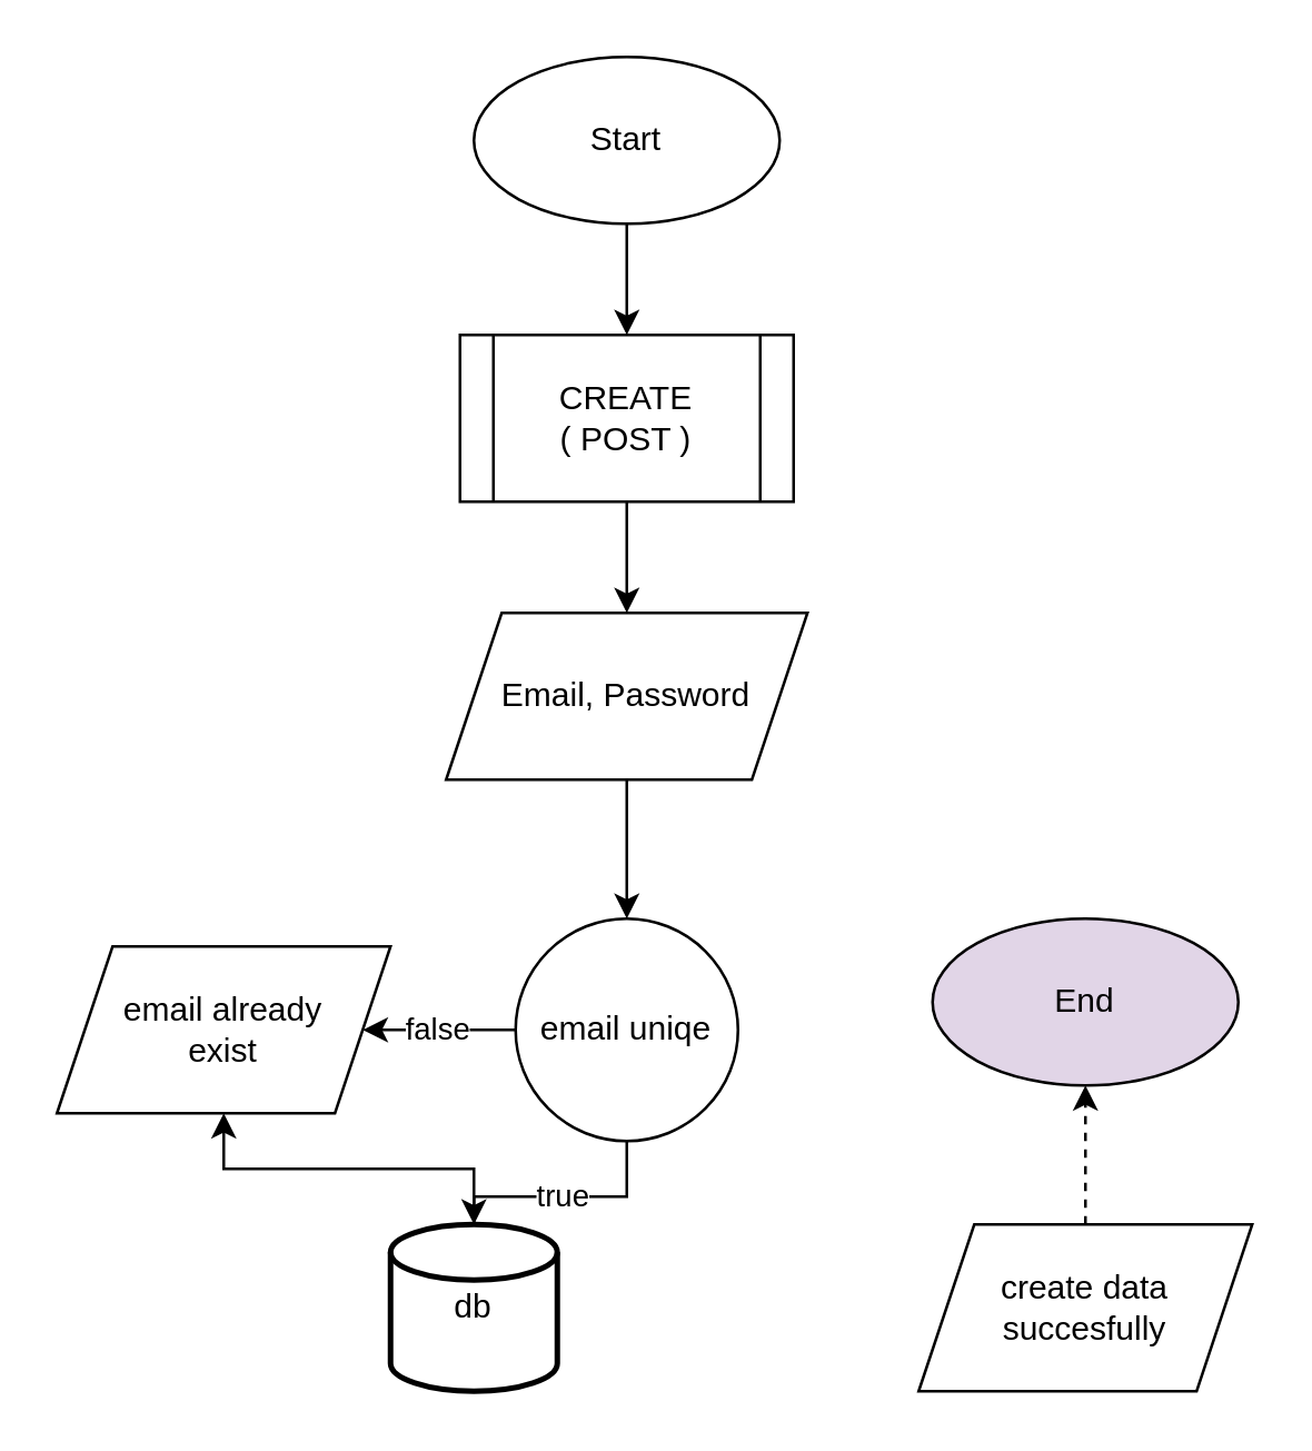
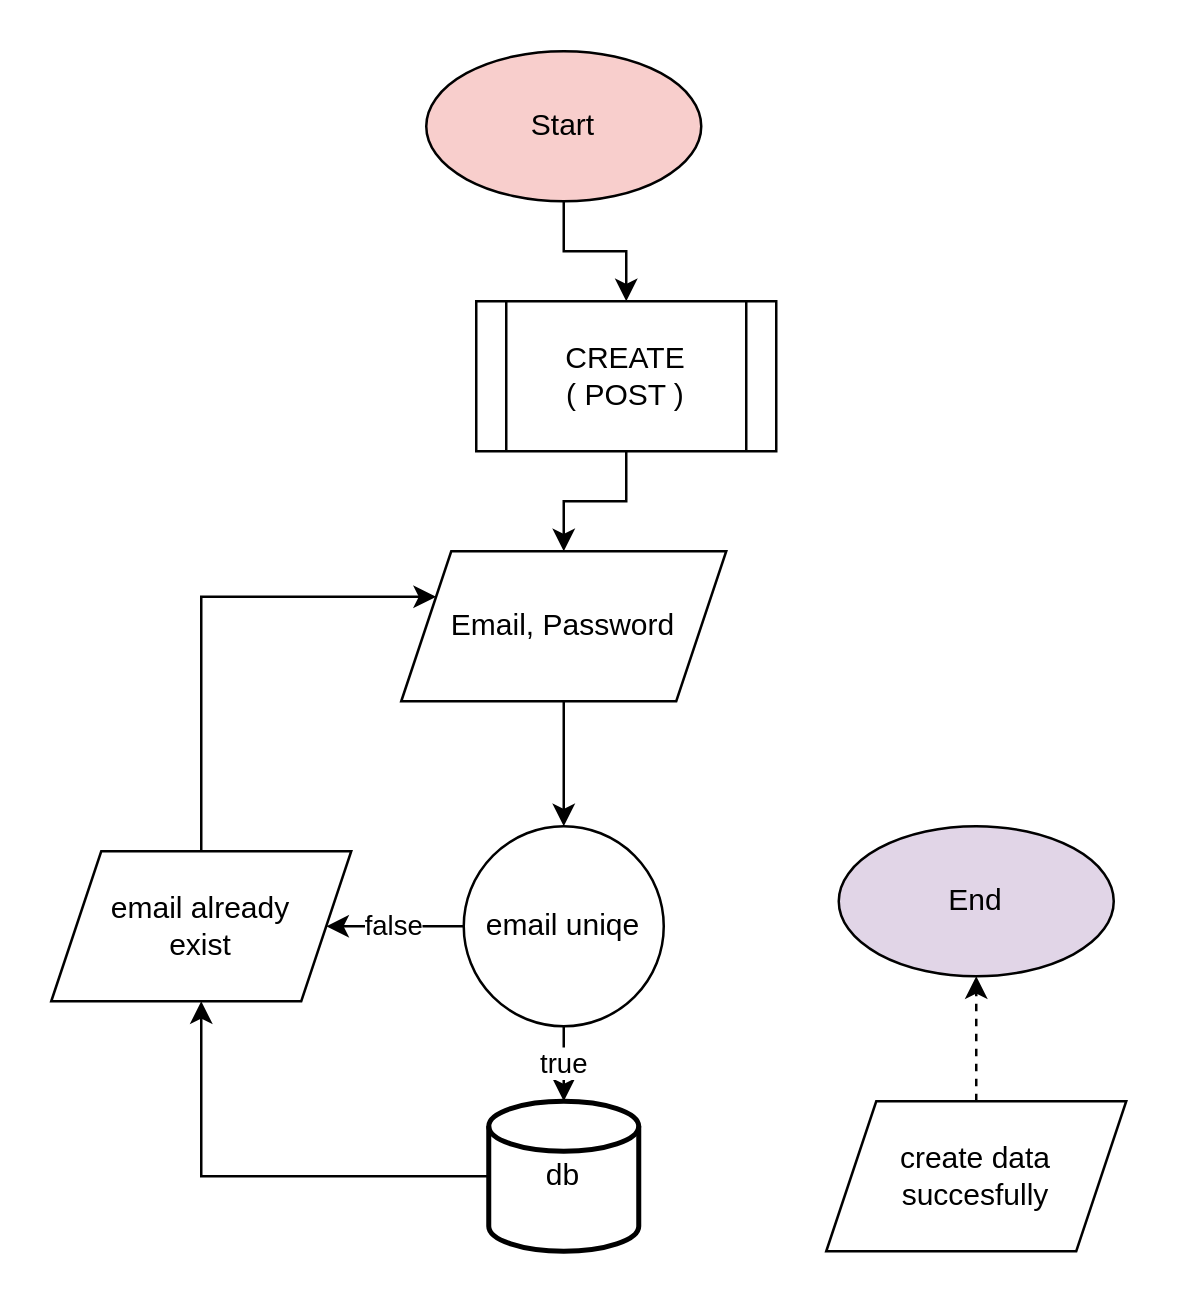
- <mxCell id="3" value="Start" style="ellipse;whiteSpace=wrap;html=1;" vertex="1" parent="1"><mxGeometry x="170" y="20" width="110" height="60" as="geometry" /></mxCell>
+ <mxCell id="3" value="Start" style="ellipse;whiteSpace=wrap;html=1;fillColor=#f8cecc;" vertex="1" parent="1"><mxGeometry x="170" y="20" width="110" height="60" as="geometry" /></mxCell>
- <mxCell id="10" value="CREATE&lt;br&gt;( POST )" style="shape=process;whiteSpace=wrap;html=1;backgroundOutline=1;" vertex="1" parent="1"><mxGeometry x="165" y="120" width="120" height="60" as="geometry" /></mxCell>
+ <mxCell id="10" value="CREATE&lt;br&gt;( POST )" style="shape=process;whiteSpace=wrap;html=1;backgroundOutline=1;" vertex="1" parent="1"><mxGeometry x="190" y="120" width="120" height="60" as="geometry" /></mxCell>
+ <mxCell id="11" style="edgeStyle=orthogonalEdgeStyle;rounded=0;orthogonalLoop=1;jettySize=auto;html=1;entryX=0;entryY=0.25;entryDx=0;entryDy=0;exitX=0.5;exitY=0;exitDx=0;exitDy=0;" edge="1" parent="1" source="12" target="5"><mxGeometry relative="1" as="geometry"><Array as="points"><mxPoint x="80" y="238" /></Array></mxGeometry></mxCell>
- <mxCell id="14" value="db" style="strokeWidth=2;html=1;shape=mxgraph.flowchart.database;whiteSpace=wrap;" vertex="1" parent="1"><mxGeometry x="140" y="440" width="60" height="60" as="geometry" /></mxCell>
+ <mxCell id="14" value="db" style="strokeWidth=2;html=1;shape=mxgraph.flowchart.database;whiteSpace=wrap;" vertex="1" parent="1"><mxGeometry x="195" y="440" width="60" height="60" as="geometry" /></mxCell>
